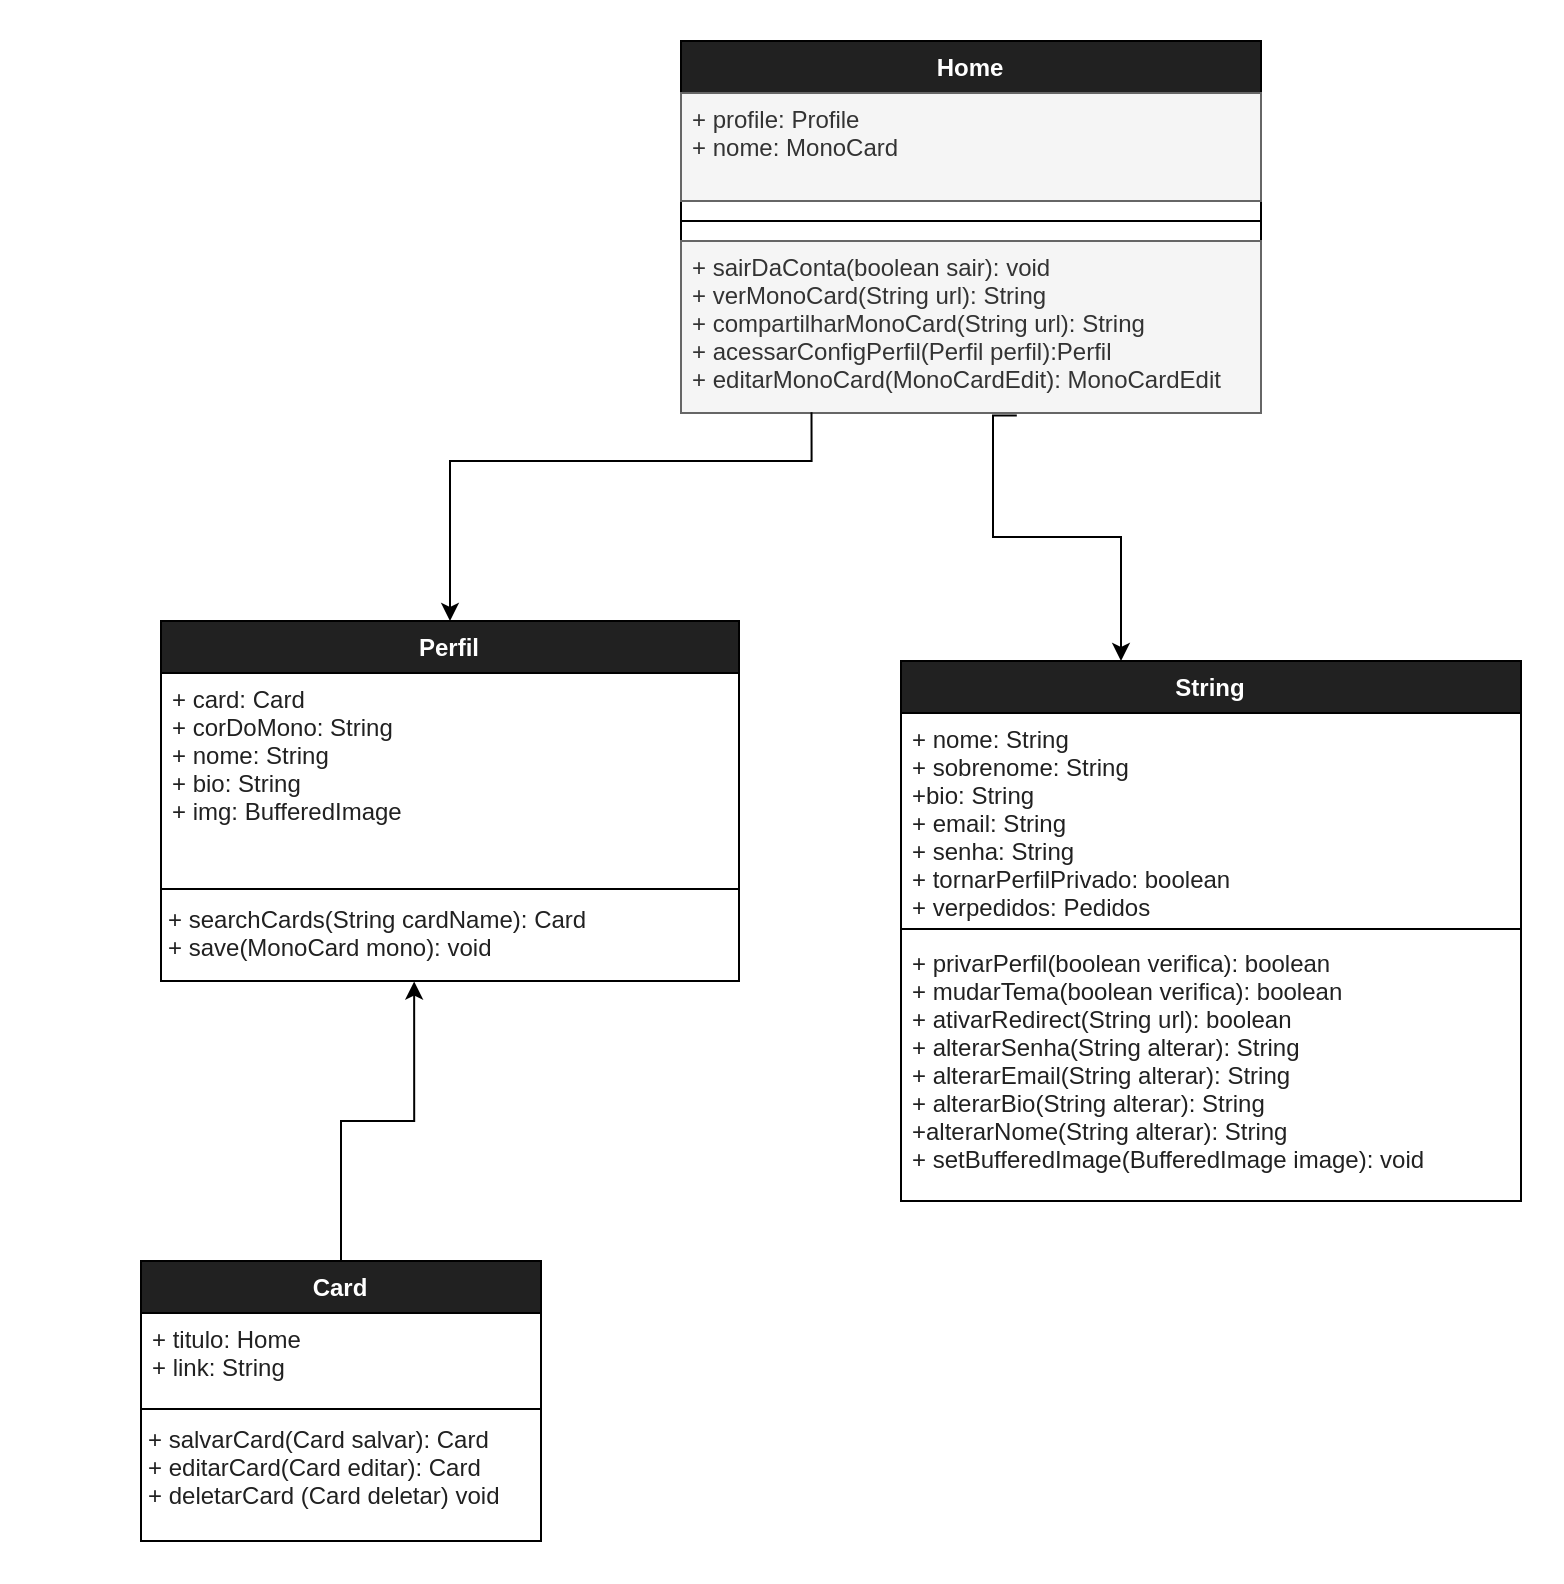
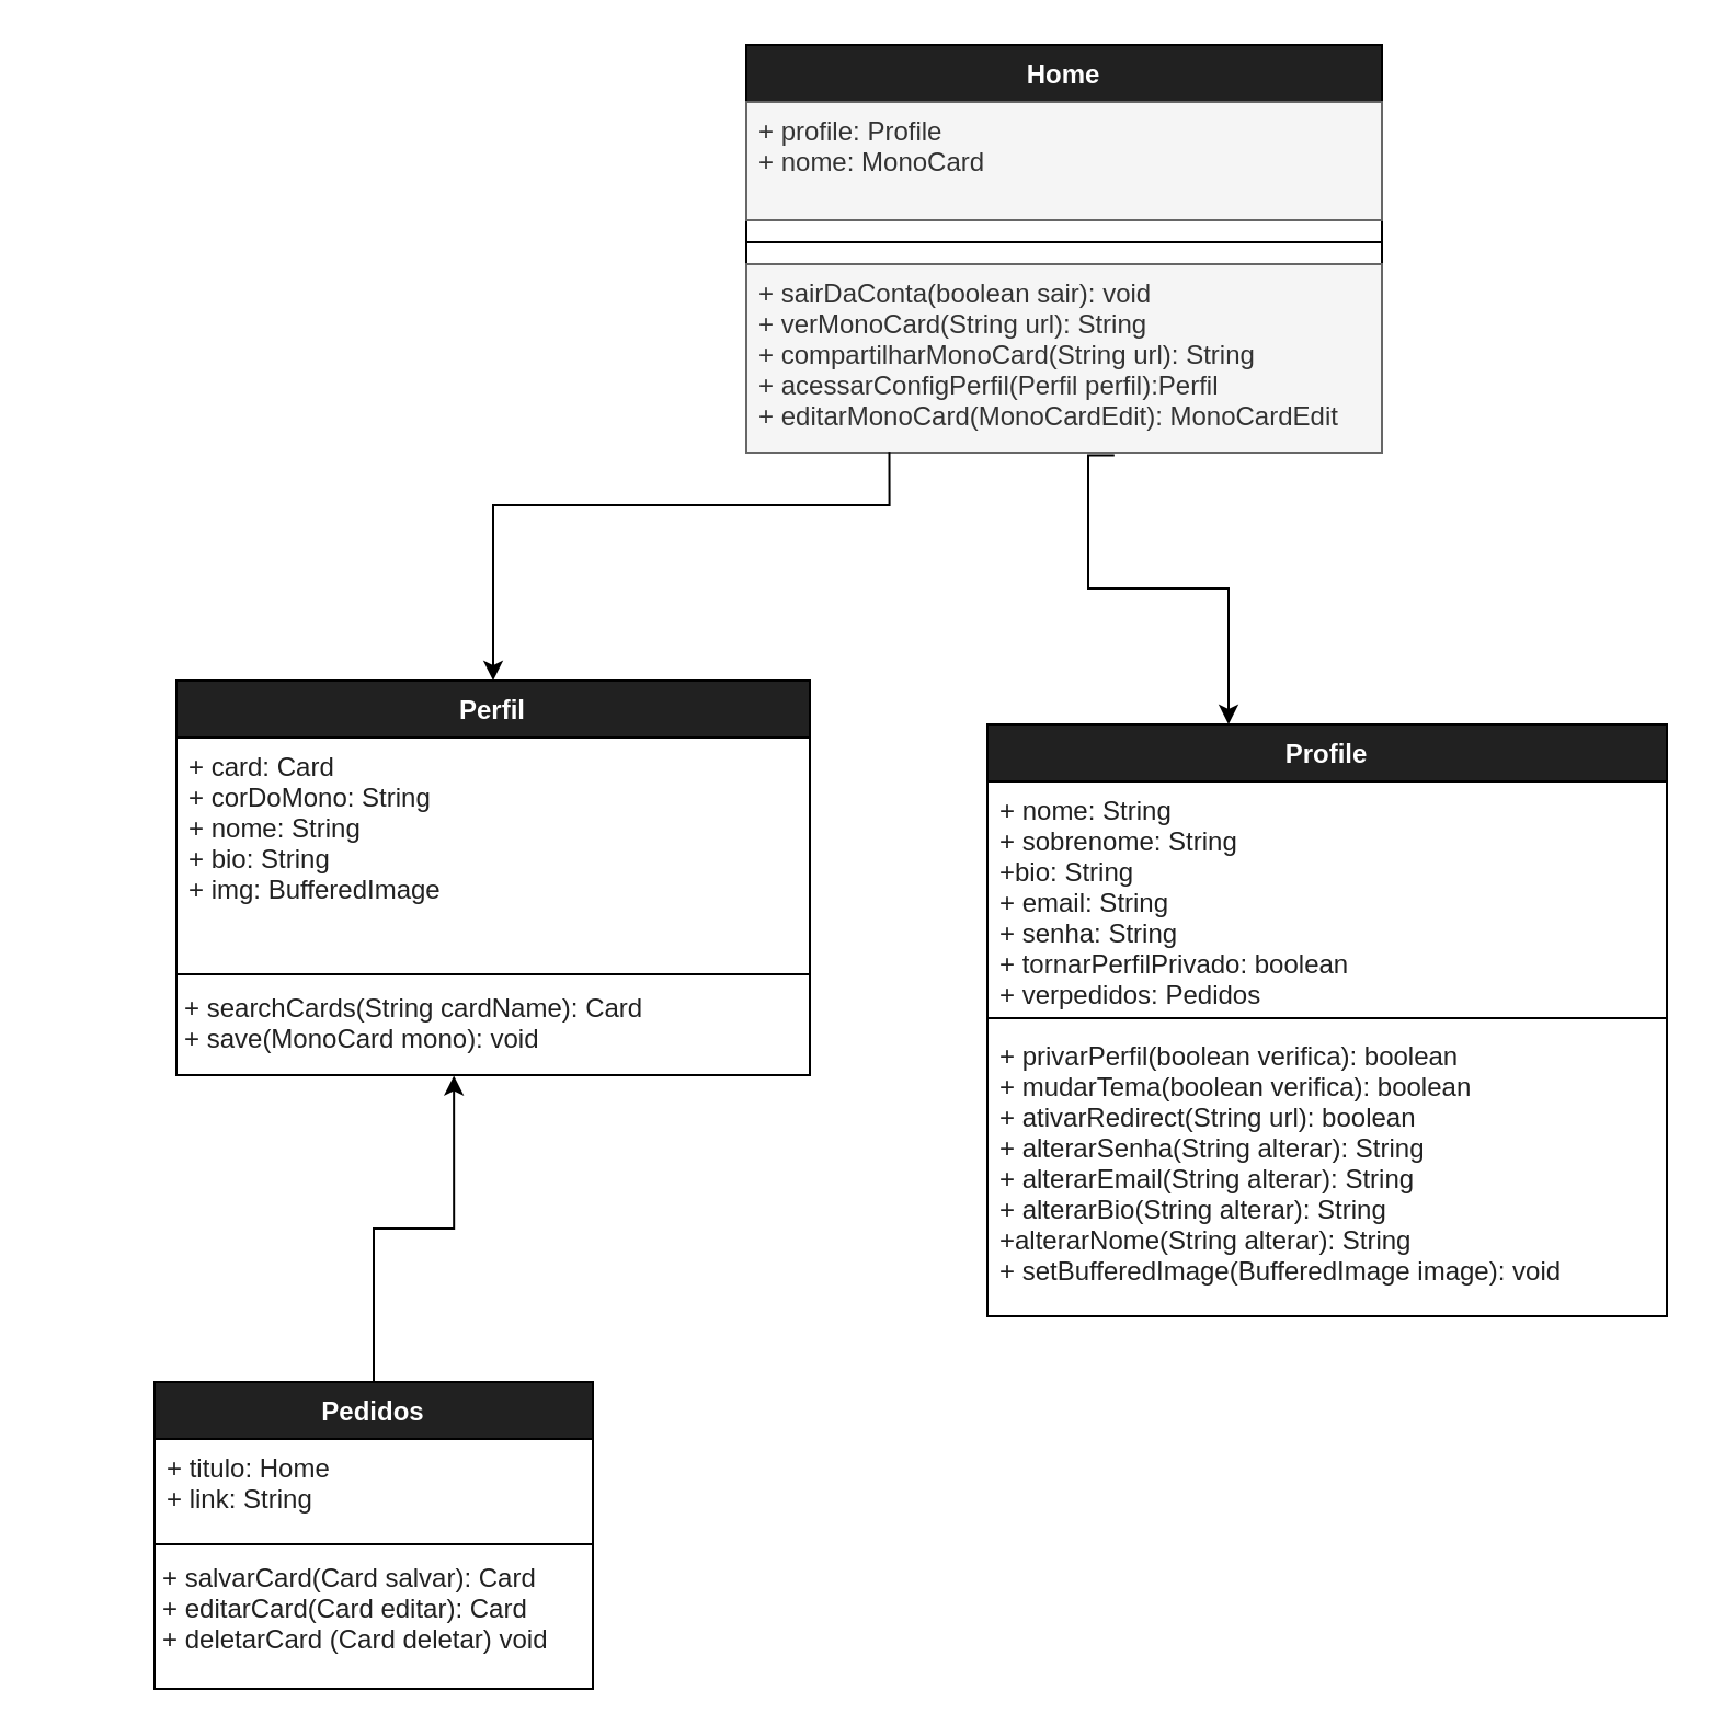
- <mxCell id="6" value="String" style="swimlane;fontStyle=1;align=center;verticalAlign=top;childLayout=stackLayout;horizontal=1;startSize=26;horizontalStack=0;resizeParent=1;resizeParentMax=0;resizeLast=0;collapsible=1;marginBottom=0;fontColor=#FFFFFF;fillColor=#212121;" parent="1" vertex="1"><mxGeometry x="450" y="330" width="310" height="270" as="geometry" /></mxCell>
+ <mxCell id="6" value="Profile" style="swimlane;fontStyle=1;align=center;verticalAlign=top;childLayout=stackLayout;horizontal=1;startSize=26;horizontalStack=0;resizeParent=1;resizeParentMax=0;resizeLast=0;collapsible=1;marginBottom=0;fontColor=#FFFFFF;fillColor=#212121;" parent="1" vertex="1"><mxGeometry x="450" y="330" width="310" height="270" as="geometry" /></mxCell>
- <mxCell id="16" value="Card" style="swimlane;fontStyle=1;align=center;verticalAlign=top;childLayout=stackLayout;horizontal=1;startSize=26;horizontalStack=0;resizeParent=1;resizeParentMax=0;resizeLast=0;collapsible=1;marginBottom=0;fontColor=#FFFFFF;fillColor=#212121;" parent="1" vertex="1"><mxGeometry x="70" y="630" width="200" height="140" as="geometry" /></mxCell>
+ <mxCell id="16" value="Pedidos" style="swimlane;fontStyle=1;align=center;verticalAlign=top;childLayout=stackLayout;horizontal=1;startSize=26;horizontalStack=0;resizeParent=1;resizeParentMax=0;resizeLast=0;collapsible=1;marginBottom=0;fontColor=#FFFFFF;fillColor=#212121;" parent="1" vertex="1"><mxGeometry x="70" y="630" width="200" height="140" as="geometry" /></mxCell>
